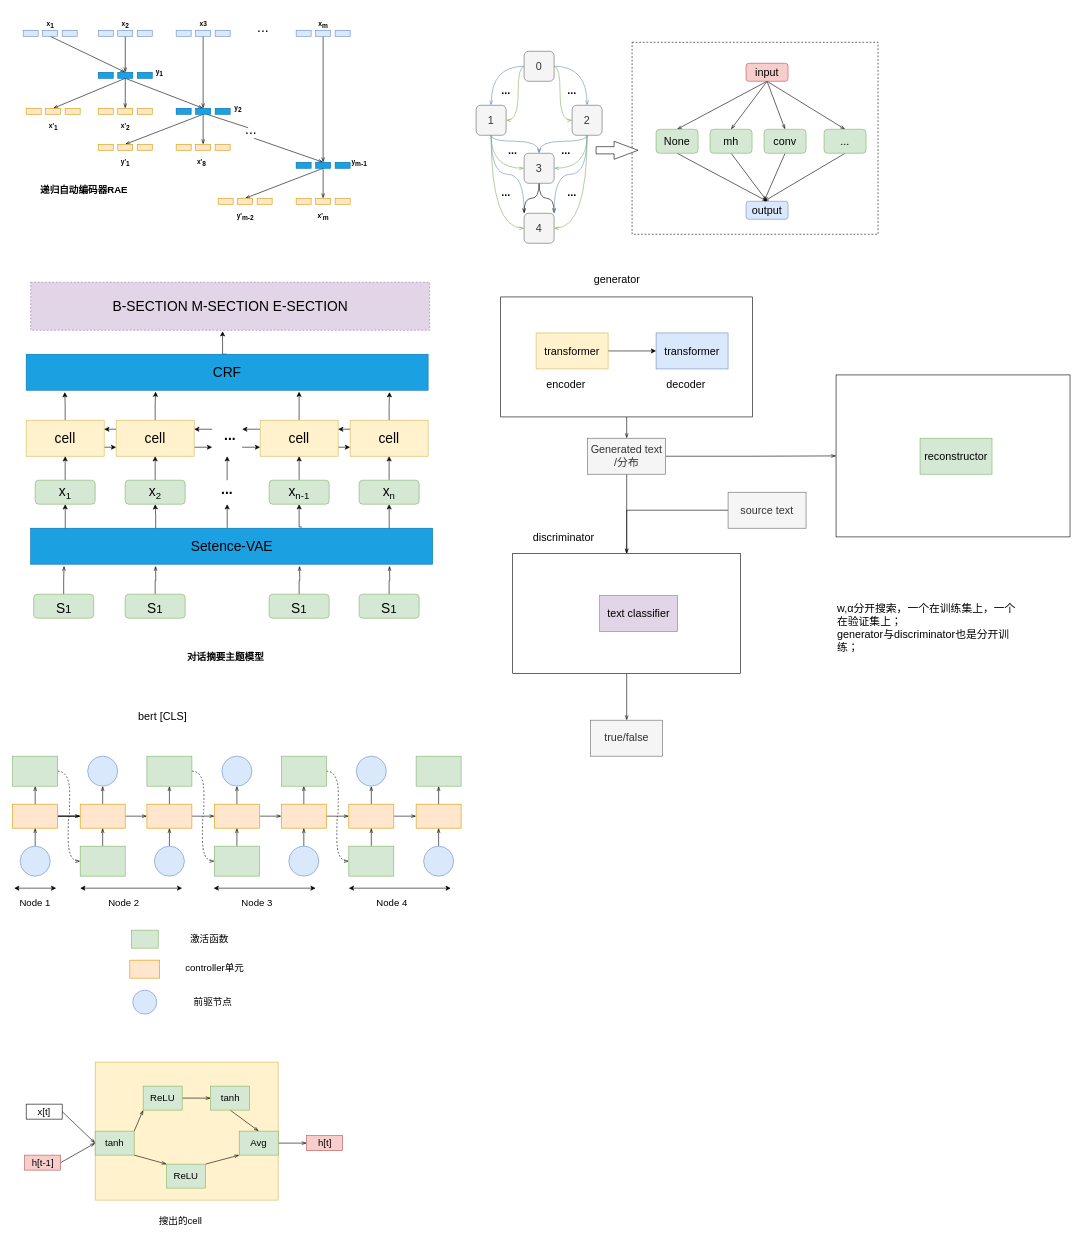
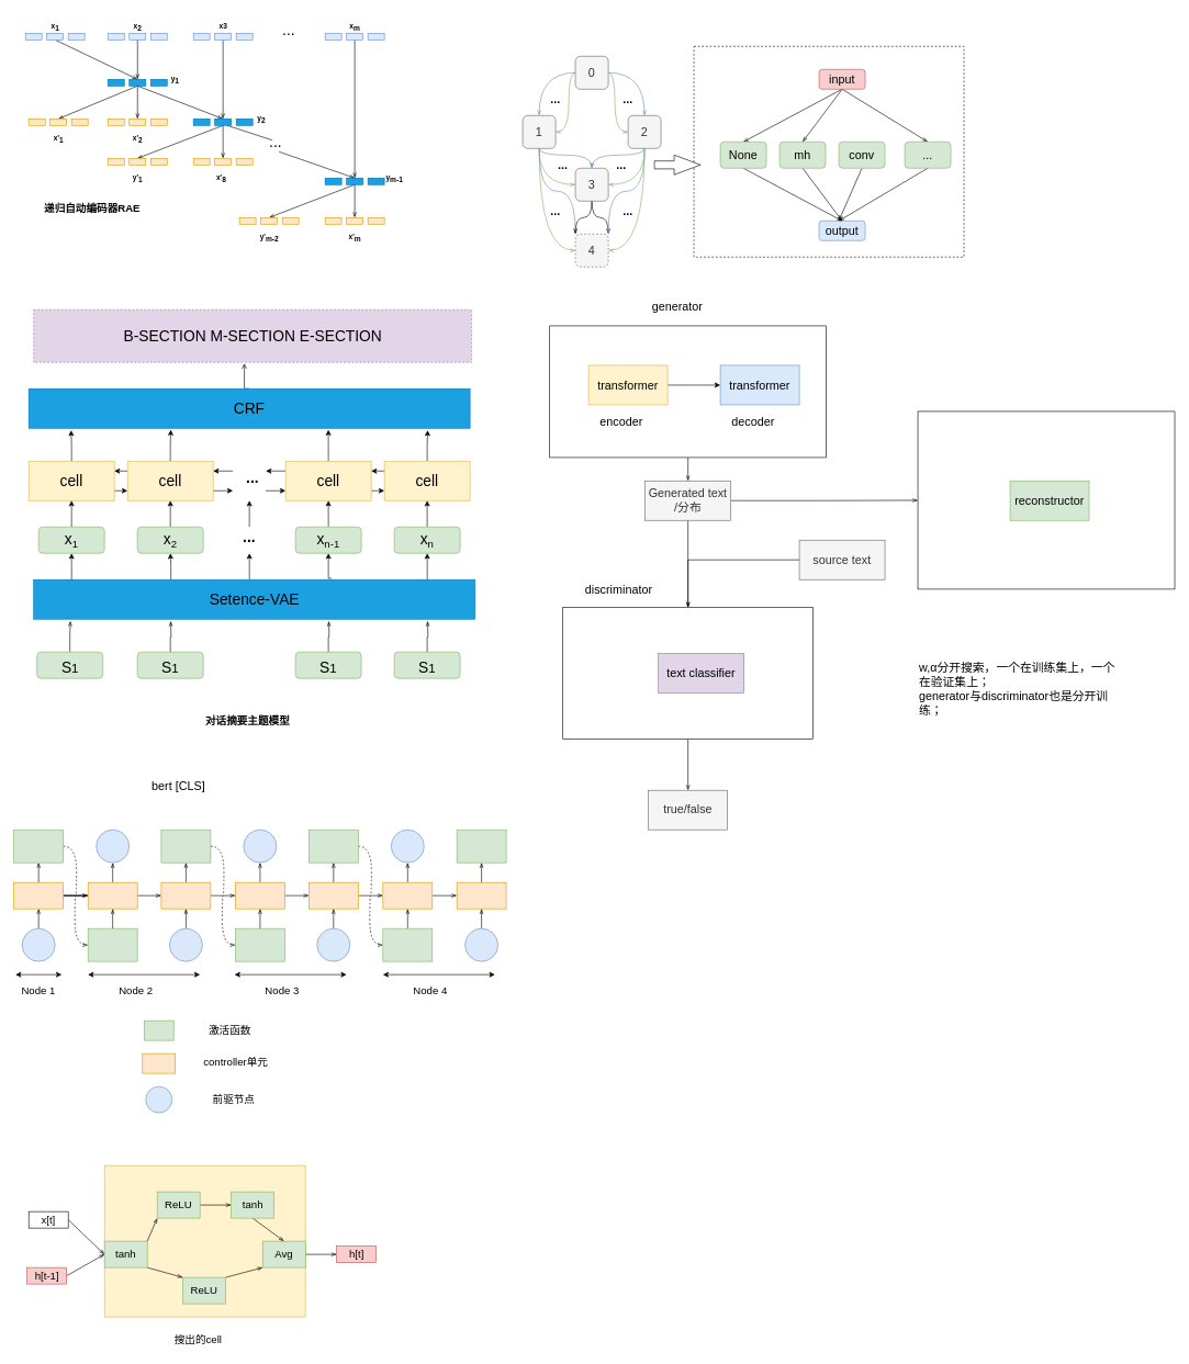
- <mxCell id="234" style="edgeStyle=none;rounded=0;orthogonalLoop=1;jettySize=auto;html=1;exitX=0.5;exitY=1;exitDx=0;exitDy=0;entryX=0.5;entryY=0;entryDx=0;entryDy=0;fontSize=18;endArrow=openThin;endFill=0;" edge="1" parent="1" source="236" target="243"><mxGeometry relative="1" as="geometry" /></mxCell>
- <mxCell id="223" value="4" style="rounded=1;whiteSpace=wrap;html=1;fontSize=18;fillColor=#f5f5f5;fontColor=#333333;strokeColor=#666666;" vertex="1" parent="1"><mxGeometry x="873" y="355" width="50" height="50" as="geometry" /></mxCell>
+ <mxCell id="223" value="4" style="rounded=1;whiteSpace=wrap;html=1;fontSize=18;fillColor=#f5f5f5;fontColor=#333333;strokeColor=#666666;dashed=1;" vertex="1" parent="1"><mxGeometry x="873" y="355" width="50" height="50" as="geometry" /></mxCell>
- <mxCell id="20" style="edgeStyle=orthogonalEdgeStyle;rounded=0;orthogonalLoop=1;jettySize=auto;html=1;exitX=0.5;exitY=0;exitDx=0;exitDy=0;entryX=0.481;entryY=1.02;entryDx=0;entryDy=0;entryPerimeter=0;fontSize=23;fontColor=#000000;" parent="1" source="21" target="37" edge="1"><mxGeometry relative="1" as="geometry" /></mxCell>
+ <mxCell id="20" style="edgeStyle=orthogonalEdgeStyle;rounded=0;orthogonalLoop=1;jettySize=auto;html=1;exitX=0.5;exitY=0;exitDx=0;exitDy=0;entryX=0.481;entryY=1.02;entryDx=0;entryDy=0;entryPerimeter=0;fontSize=23;fontColor=#000000;endArrow=open;" parent="1" source="21" target="37" edge="1"><mxGeometry relative="1" as="geometry" /></mxCell>
